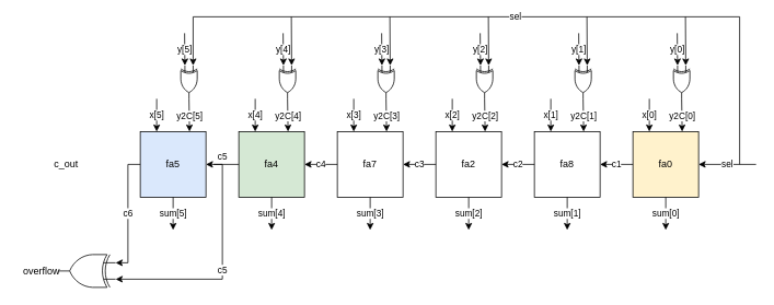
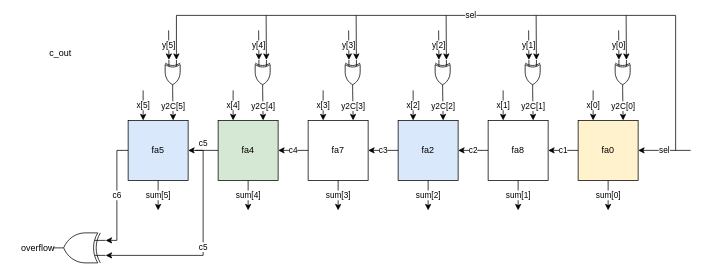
- <mxCell id="28" value="c_out" style="text;html=1;align=center;verticalAlign=middle;whiteSpace=wrap;rounded=0;" parent="1" vertex="1"><mxGeometry x="50" y="185" width="60" height="30" as="geometry" /></mxCell>
+ <mxCell id="28" value="c_out" style="text;html=1;align=center;verticalAlign=middle;whiteSpace=wrap;rounded=0;" parent="1" vertex="1"><mxGeometry x="50" y="55" width="60" height="30" as="geometry" /></mxCell>
- <mxCell id="11" value="fa2" style="whiteSpace=wrap;html=1;aspect=fixed;" parent="1" vertex="1"><mxGeometry x="530" y="160" width="80" height="80" as="geometry" /></mxCell>
+ <mxCell id="11" value="fa2" style="whiteSpace=wrap;html=1;aspect=fixed;fillColor=#dae8fc;" parent="1" vertex="1"><mxGeometry x="530" y="160" width="80" height="80" as="geometry" /></mxCell>
